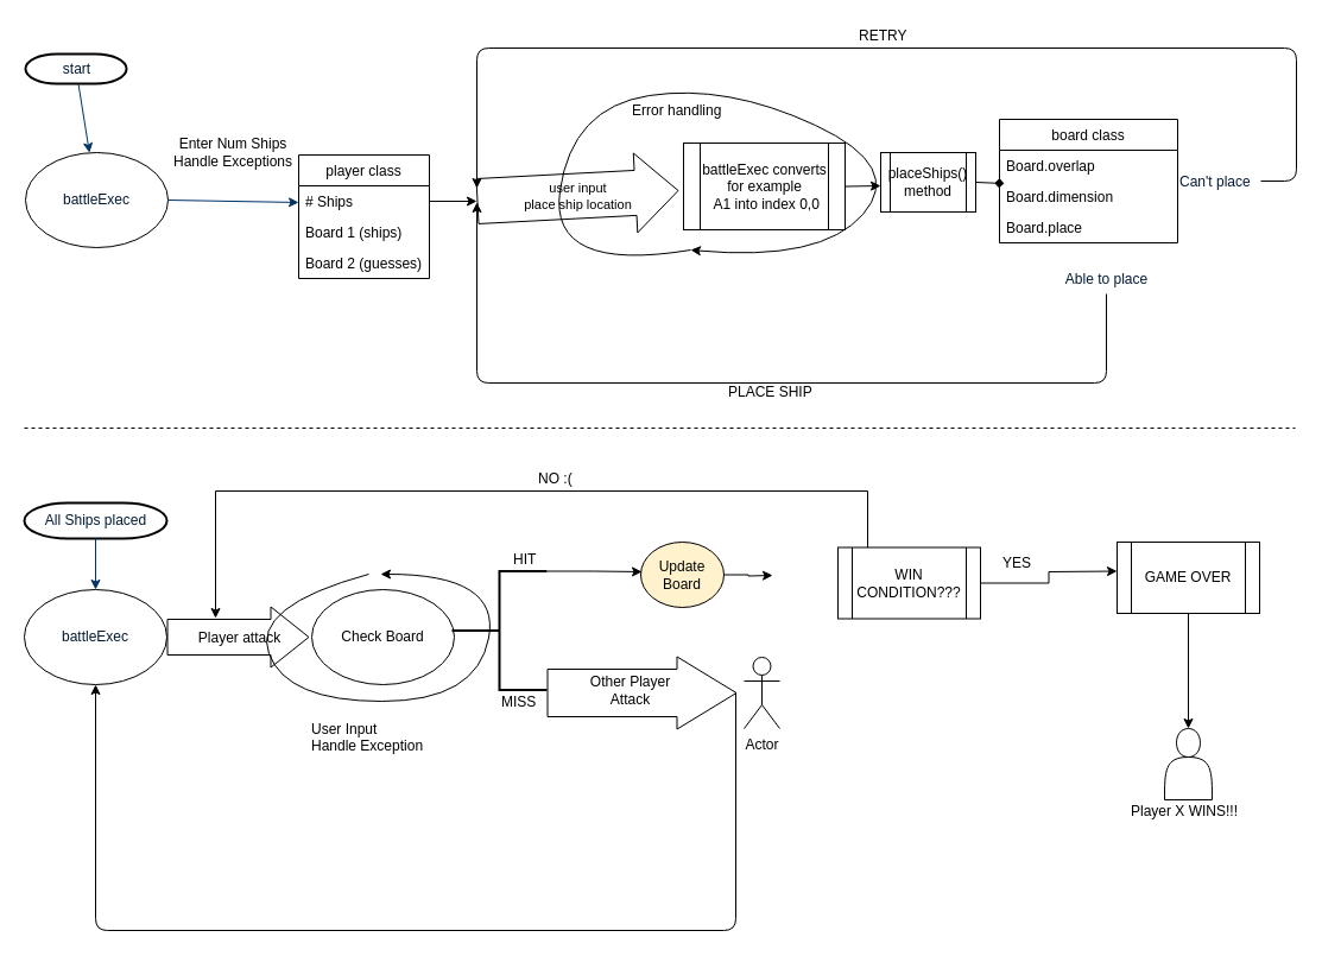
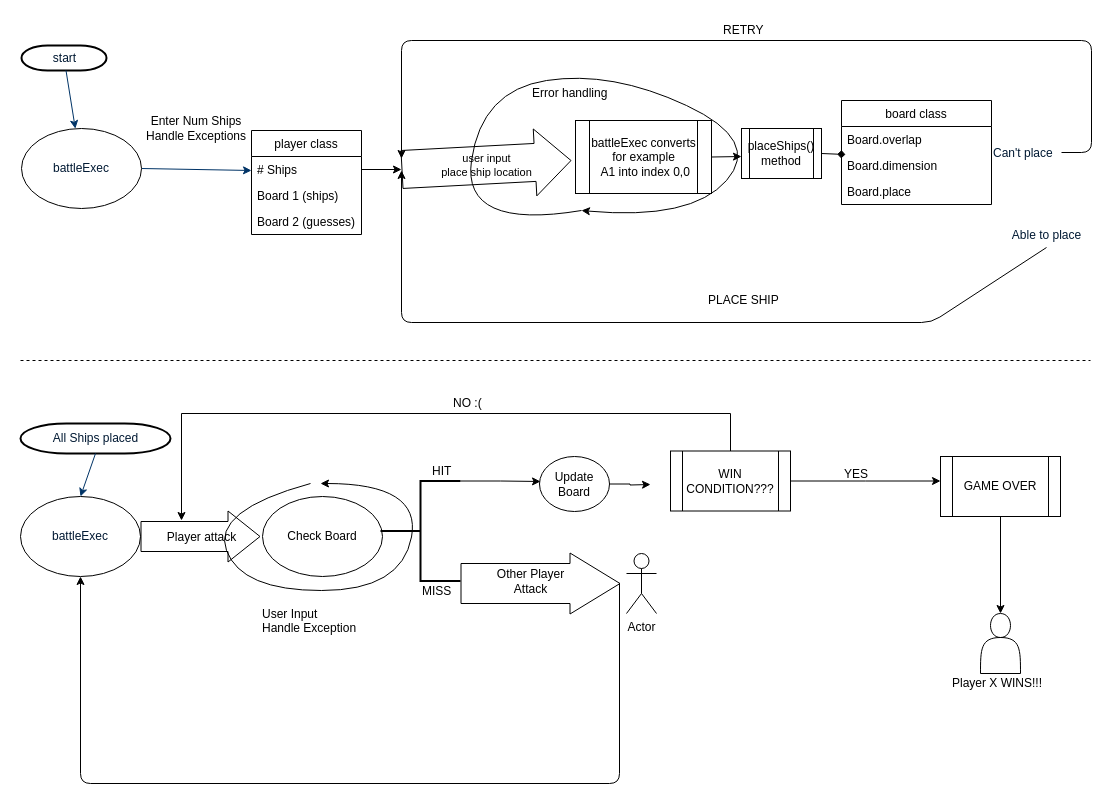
- <mxCell id="6" value="Able to place" style="text;fontColor=#001933;fontStyle=0;html=1;strokeColor=none;gradientColor=none;fillColor=none;strokeWidth=2;align=center;" parent="1" vertex="1"><mxGeometry x="911" y="221" width="40" height="26" as="geometry" /></mxCell>
+ <mxCell id="6" value="Able to place" style="text;fontColor=#001933;fontStyle=0;html=1;strokeColor=none;gradientColor=none;fillColor=none;strokeWidth=2;align=center;" parent="1" vertex="1"><mxGeometry x="1026" y="221" width="40" height="26" as="geometry" /></mxCell>
- <mxCell id="14" value="PLACE SHIP" style="text;html=1;resizable=0;points=[];autosize=1;align=left;verticalAlign=top;spacingTop=-4;" vertex="1" parent="1"><mxGeometry x="611" y="320" width="90" height="20" as="geometry" /></mxCell>
+ <mxCell id="14" value="PLACE SHIP" style="text;html=1;resizable=0;points=[];autosize=1;align=left;verticalAlign=top;spacingTop=-4;" vertex="1" parent="1"><mxGeometry x="706" y="290" width="90" height="20" as="geometry" /></mxCell>
- <mxCell id="28" value="All Ships placed" style="shape=mxgraph.flowchart.terminator;fillColor=#FFFFFF;strokeColor=#000000;strokeWidth=2;gradientColor=none;gradientDirection=north;fontColor=#001933;fontStyle=0;html=1;" vertex="1" parent="1"><mxGeometry x="20" y="423" width="120" height="30" as="geometry" /></mxCell>
+ <mxCell id="28" value="All Ships placed" style="shape=mxgraph.flowchart.terminator;fillColor=#FFFFFF;strokeColor=#000000;strokeWidth=2;gradientColor=none;gradientDirection=north;fontColor=#001933;fontStyle=0;html=1;" vertex="1" parent="1"><mxGeometry x="20" y="423" width="150" height="30" as="geometry" /></mxCell>
- <mxCell id="40" value="Update Board" style="ellipse;whiteSpace=wrap;html=1;fillColor=#fff2cc;" vertex="1" parent="1"><mxGeometry x="539" y="456" width="70" height="55" as="geometry" /></mxCell>
+ <mxCell id="40" value="Update Board" style="ellipse;whiteSpace=wrap;html=1;" vertex="1" parent="1"><mxGeometry x="539" y="456" width="70" height="55" as="geometry" /></mxCell>
- <mxCell id="48" value="WIN&lt;br&gt;CONDITION???" style="shape=process;whiteSpace=wrap;html=1;backgroundOutline=1;" vertex="1" parent="1"><mxGeometry x="705" y="460.5" width="120" height="60" as="geometry" /></mxCell>
+ <mxCell id="48" value="WIN&lt;br&gt;CONDITION???" style="shape=process;whiteSpace=wrap;html=1;backgroundOutline=1;" vertex="1" parent="1"><mxGeometry x="670" y="450.5" width="120" height="60" as="geometry" /></mxCell>
